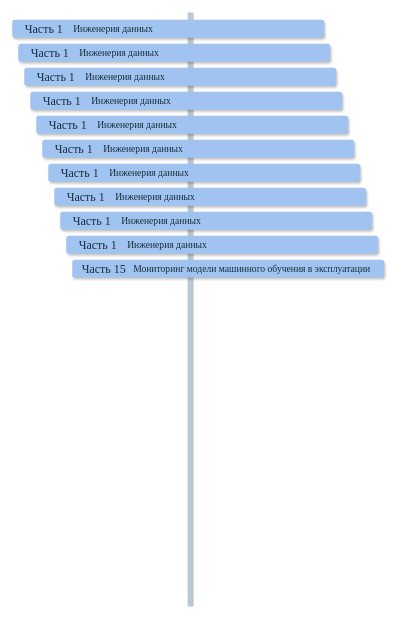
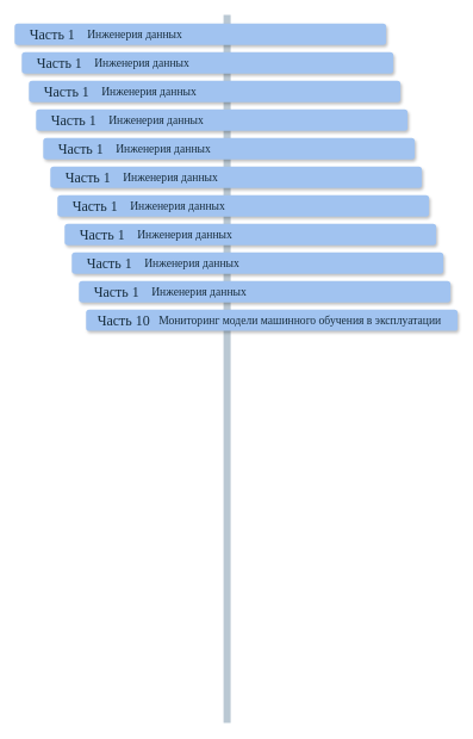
- <mxCell id="4" value="Часть 15" style="text;html=1;strokeColor=none;fillColor=none;align=center;verticalAlign=middle;whiteSpace=wrap;fontSize=20;fontColor=#182E3E;labelBackgroundColor=none;fontFamily=Calibri;" vertex="1" parent="1"><mxGeometry x="130" y="439.5" width="86" height="15" as="geometry" /></mxCell>
+ <mxCell id="4" value="Часть 10" style="text;html=1;strokeColor=none;fillColor=none;align=center;verticalAlign=middle;whiteSpace=wrap;fontSize=20;fontColor=#182E3E;labelBackgroundColor=none;fontFamily=Calibri;" vertex="1" parent="1"><mxGeometry x="130" y="439.5" width="86" height="15" as="geometry" /></mxCell>
